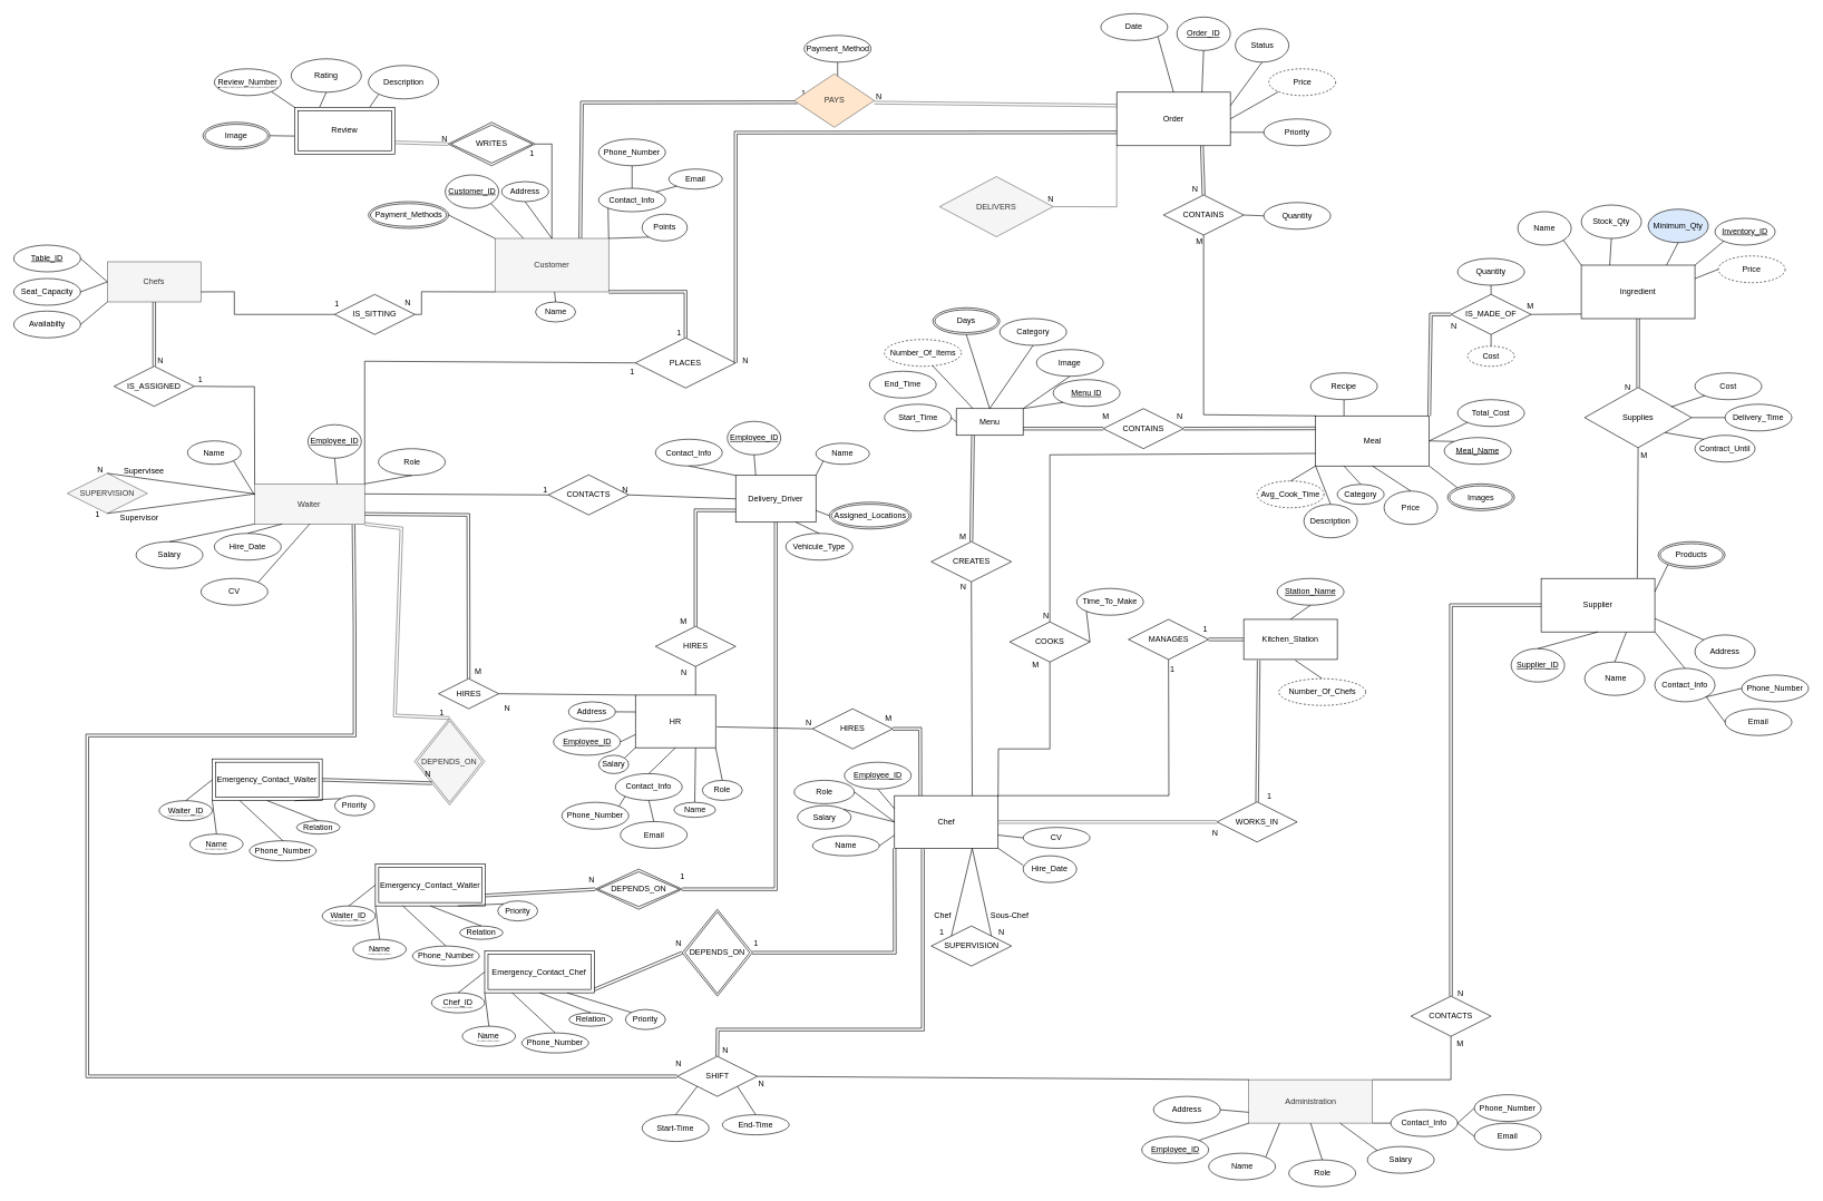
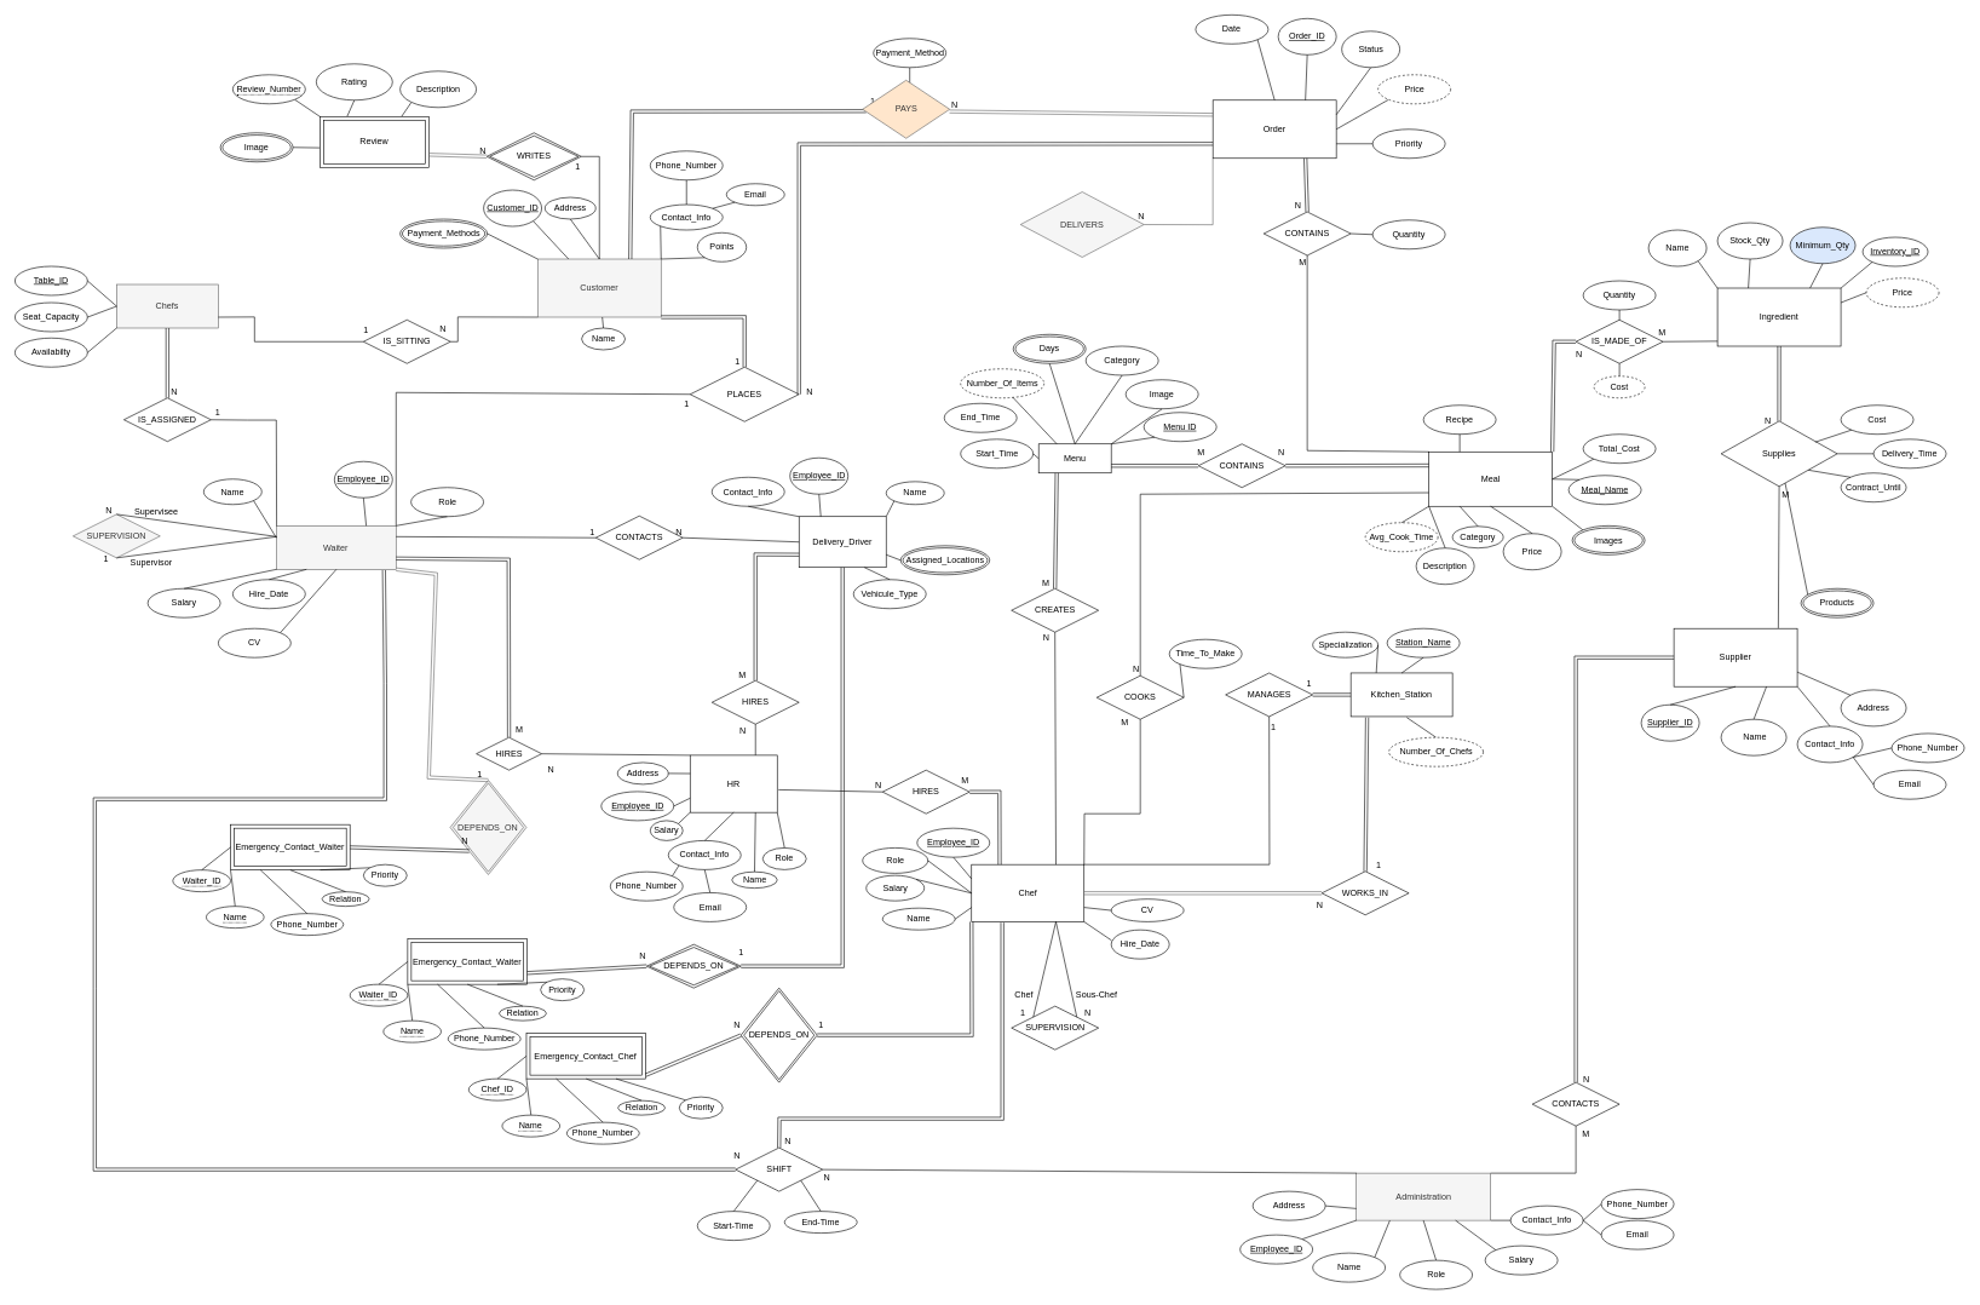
- <mxCell id="41" value="" style="endArrow=none;html=1;rounded=0;entryX=1;entryY=0.25;entryDx=0;entryDy=0;exitX=0;exitY=1;exitDx=0;exitDy=0;" parent="1" source="304" target="23" edge="1"><mxGeometry relative="1" as="geometry"><mxPoint x="2500" y="885" as="sourcePoint" /><mxPoint x="2375" y="789.54" as="targetPoint" /></mxGeometry></mxCell>
+ <mxCell id="41" value="" style="endArrow=none;html=1;rounded=0;exitX=0;exitY=1;exitDx=0;exitDy=0;" parent="1" source="304" target="32" edge="1"><mxGeometry relative="1" as="geometry"><mxPoint x="2500" y="885" as="sourcePoint" /><mxPoint x="2375" y="789.54" as="targetPoint" /></mxGeometry></mxCell>
+ <mxCell id="173" value="Specialization" style="ellipse;whiteSpace=wrap;html=1;align=center;" parent="1" vertex="1"><mxGeometry x="1807.5" y="870" width="90" height="35" as="geometry" /></mxCell>
+ <mxCell id="174" value="" style="endArrow=none;html=1;rounded=0;exitX=1;exitY=0.5;exitDx=0;exitDy=0;entryX=0.25;entryY=0;entryDx=0;entryDy=0;" parent="1" source="173" target="170" edge="1"><mxGeometry relative="1" as="geometry"><mxPoint x="1745" y="880" as="sourcePoint" /><mxPoint x="1905" y="880" as="targetPoint" /></mxGeometry></mxCell>
